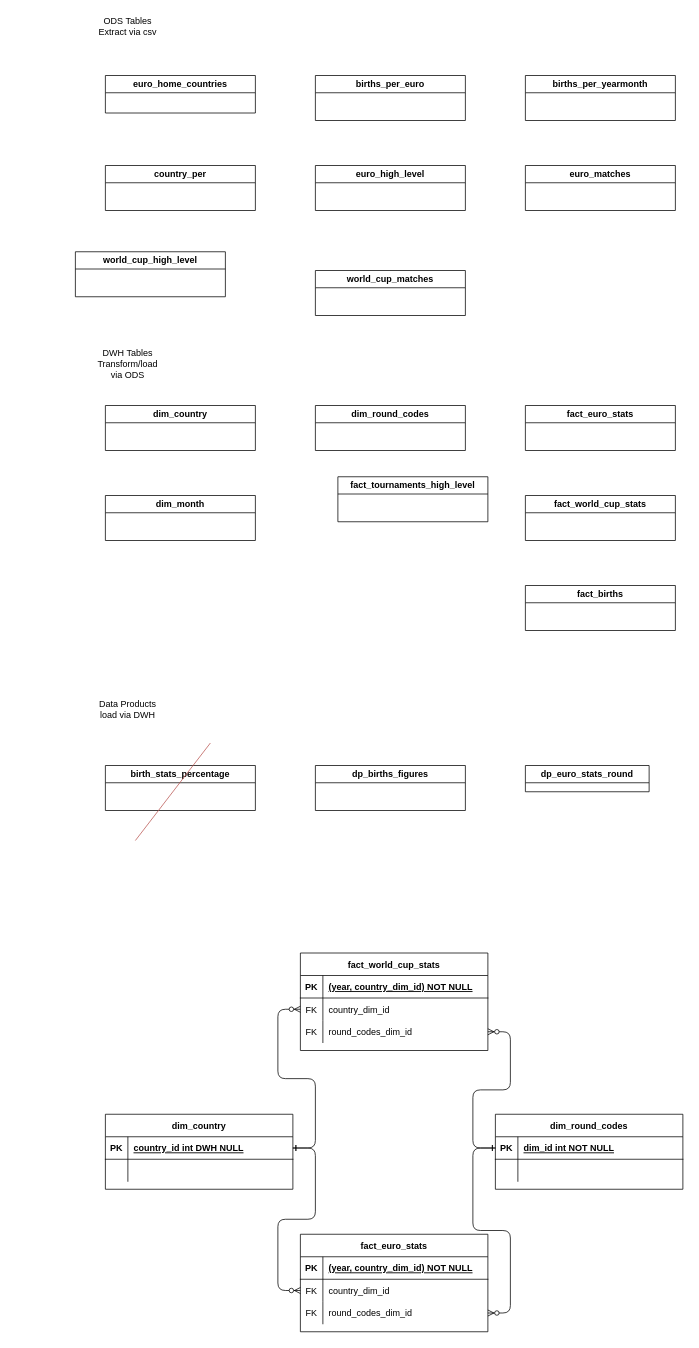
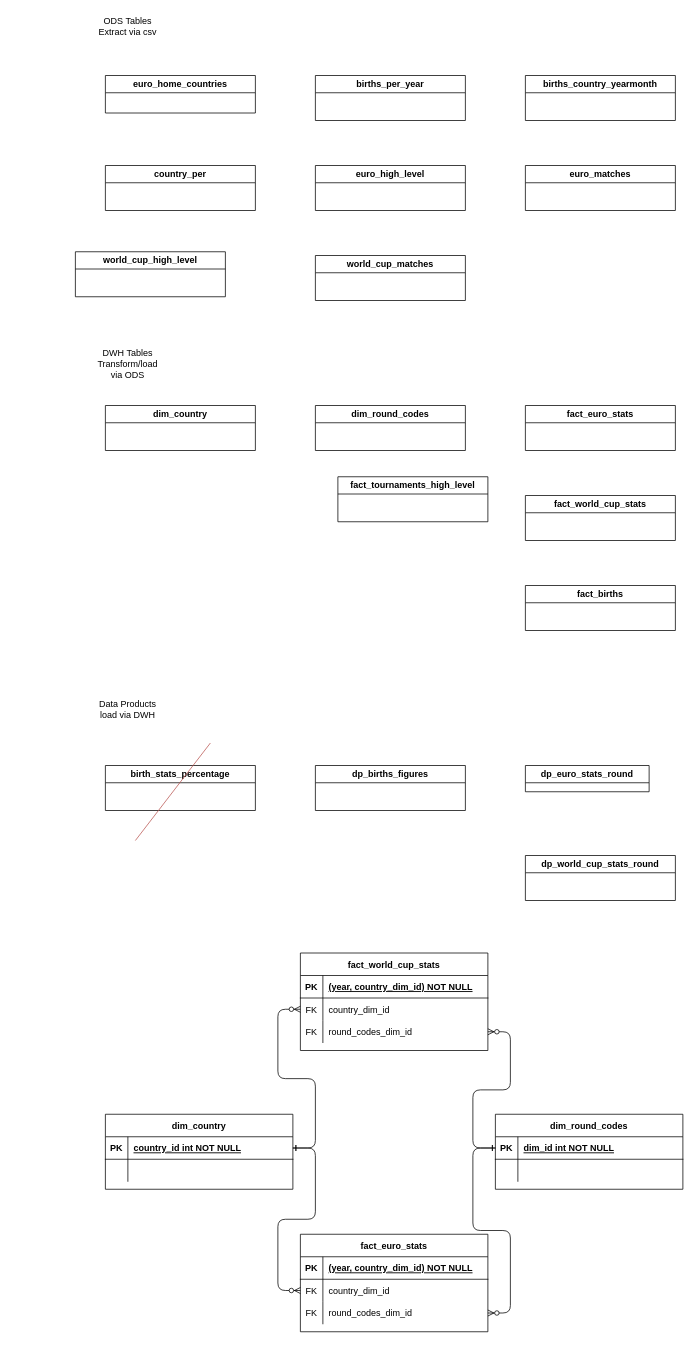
- <mxCell id="4" value="births_per_euro" style="swimlane;whiteSpace=wrap;html=1;" vertex="1" parent="1"><mxGeometry x="420" y="100" width="200" height="60" as="geometry" /></mxCell>
+ <mxCell id="4" value="births_per_year" style="swimlane;whiteSpace=wrap;html=1;" vertex="1" parent="1"><mxGeometry x="420" y="100" width="200" height="60" as="geometry" /></mxCell>
- <mxCell id="5" value="births_per_yearmonth" style="swimlane;whiteSpace=wrap;html=1;" vertex="1" parent="1"><mxGeometry x="700" y="100" width="200" height="60" as="geometry" /></mxCell>
+ <mxCell id="5" value="births_country_yearmonth" style="swimlane;whiteSpace=wrap;html=1;" vertex="1" parent="1"><mxGeometry x="700" y="100" width="200" height="60" as="geometry" /></mxCell>
- <mxCell id="10" value="world_cup_matches" style="swimlane;whiteSpace=wrap;html=1;" vertex="1" parent="1"><mxGeometry x="420" y="360" width="200" height="60" as="geometry" /></mxCell>
+ <mxCell id="10" value="world_cup_matches" style="swimlane;whiteSpace=wrap;html=1;" vertex="1" parent="1"><mxGeometry x="420" y="340" width="200" height="60" as="geometry" /></mxCell>
- <mxCell id="16" value="dim_month" style="swimlane;whiteSpace=wrap;html=1;" vertex="1" parent="1"><mxGeometry x="140" y="660" width="200" height="60" as="geometry" /></mxCell>
+ <mxCell id="23" value="dp_world_cup_stats_round" style="swimlane;whiteSpace=wrap;html=1;" vertex="1" parent="1"><mxGeometry x="700" y="1140" width="200" height="60" as="geometry" /></mxCell>
- <mxCell id="38" value="country_id int DWH NULL " style="shape=partialRectangle;overflow=hidden;connectable=0;fillColor=none;top=0;left=0;bottom=0;right=0;align=left;spacingLeft=6;fontStyle=5;" vertex="1" parent="36"><mxGeometry x="30" width="220" height="30" as="geometry"><mxRectangle width="220" height="30" as="alternateBounds" /></mxGeometry></mxCell>
+ <mxCell id="38" value="country_id int NOT NULL " style="shape=partialRectangle;overflow=hidden;connectable=0;fillColor=none;top=0;left=0;bottom=0;right=0;align=left;spacingLeft=6;fontStyle=5;" vertex="1" parent="36"><mxGeometry x="30" width="220" height="30" as="geometry"><mxRectangle width="220" height="30" as="alternateBounds" /></mxGeometry></mxCell>
